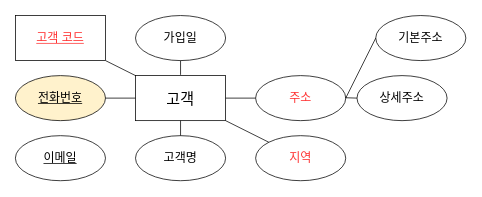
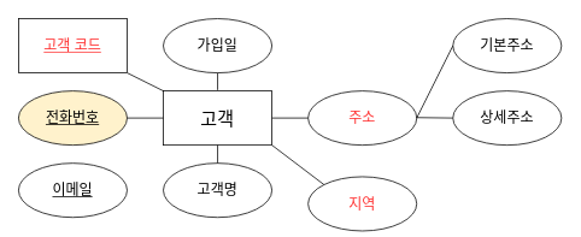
- <mxCell id="10" value="&lt;font style=&quot;color: rgb(0, 0, 0);&quot;&gt;상세주소&lt;/font&gt;" style="ellipse;whiteSpace=wrap;html=1;fontSize=16;strokeColor=#000000;" parent="1" vertex="1"><mxGeometry x="475" y="100" width="120" height="60" as="geometry" /></mxCell>
+ <mxCell id="10" value="&lt;font style=&quot;color: rgb(0, 0, 0);&quot;&gt;상세주소&lt;/font&gt;" style="ellipse;whiteSpace=wrap;html=1;fontSize=16;strokeColor=#000000;" parent="1" vertex="1"><mxGeometry x="500" y="100" width="120" height="60" as="geometry" /></mxCell>
- <mxCell id="6" value="&lt;font style=&quot;color: rgb(255, 51, 51);&quot;&gt;지역&lt;/font&gt;" style="ellipse;whiteSpace=wrap;html=1;fontSize=16;" parent="1" vertex="1"><mxGeometry x="340" y="180" width="120" height="60" as="geometry" /></mxCell>
+ <mxCell id="6" value="&lt;font style=&quot;color: rgb(255, 51, 51);&quot;&gt;지역&lt;/font&gt;" style="ellipse;whiteSpace=wrap;html=1;fontSize=16;" parent="1" vertex="1"><mxGeometry x="340" y="195" width="120" height="60" as="geometry" /></mxCell>
